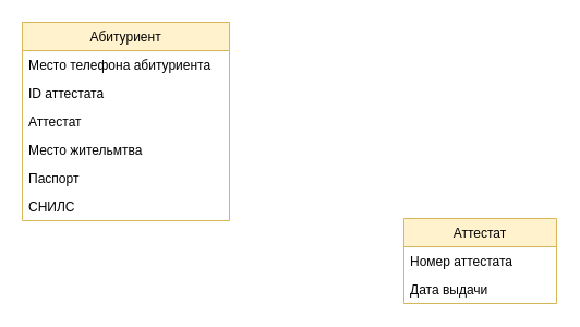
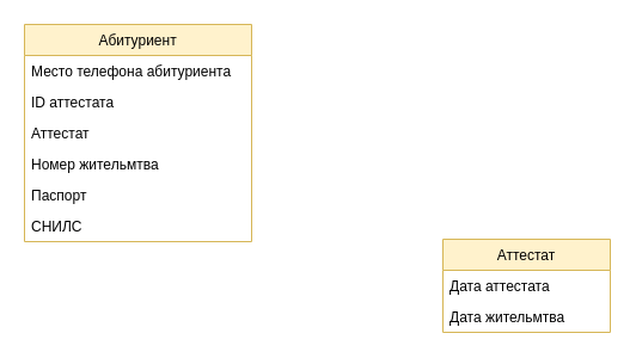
- <mxCell id="6" value="Место жительмтва" style="text;strokeColor=none;fillColor=none;align=left;verticalAlign=top;spacingLeft=4;spacingRight=4;overflow=hidden;rotatable=0;points=[[0,0.5],[1,0.5]];portConstraint=eastwest;" parent="2" vertex="1"><mxGeometry y="104" width="190" height="26" as="geometry" /></mxCell>
+ <mxCell id="6" value="Номер жительмтва" style="text;strokeColor=none;fillColor=none;align=left;verticalAlign=top;spacingLeft=4;spacingRight=4;overflow=hidden;rotatable=0;points=[[0,0.5],[1,0.5]];portConstraint=eastwest;" parent="2" vertex="1"><mxGeometry y="104" width="190" height="26" as="geometry" /></mxCell>
- <mxCell id="10" value="Номер аттестата" style="text;strokeColor=none;fillColor=none;align=left;verticalAlign=top;spacingLeft=4;spacingRight=4;overflow=hidden;rotatable=0;points=[[0,0.5],[1,0.5]];portConstraint=eastwest;" parent="9" vertex="1"><mxGeometry y="26" width="140" height="26" as="geometry" /></mxCell>
+ <mxCell id="10" value="Дата аттестата" style="text;strokeColor=none;fillColor=none;align=left;verticalAlign=top;spacingLeft=4;spacingRight=4;overflow=hidden;rotatable=0;points=[[0,0.5],[1,0.5]];portConstraint=eastwest;" parent="9" vertex="1"><mxGeometry y="26" width="140" height="26" as="geometry" /></mxCell>
- <mxCell id="11" value="Дата выдачи " style="text;strokeColor=none;fillColor=none;align=left;verticalAlign=top;spacingLeft=4;spacingRight=4;overflow=hidden;rotatable=0;points=[[0,0.5],[1,0.5]];portConstraint=eastwest;" parent="9" vertex="1"><mxGeometry y="52" width="140" height="26" as="geometry" /></mxCell>
+ <mxCell id="11" value="Дата жительмтва " style="text;strokeColor=none;fillColor=none;align=left;verticalAlign=top;spacingLeft=4;spacingRight=4;overflow=hidden;rotatable=0;points=[[0,0.5],[1,0.5]];portConstraint=eastwest;" parent="9" vertex="1"><mxGeometry y="52" width="140" height="26" as="geometry" /></mxCell>
